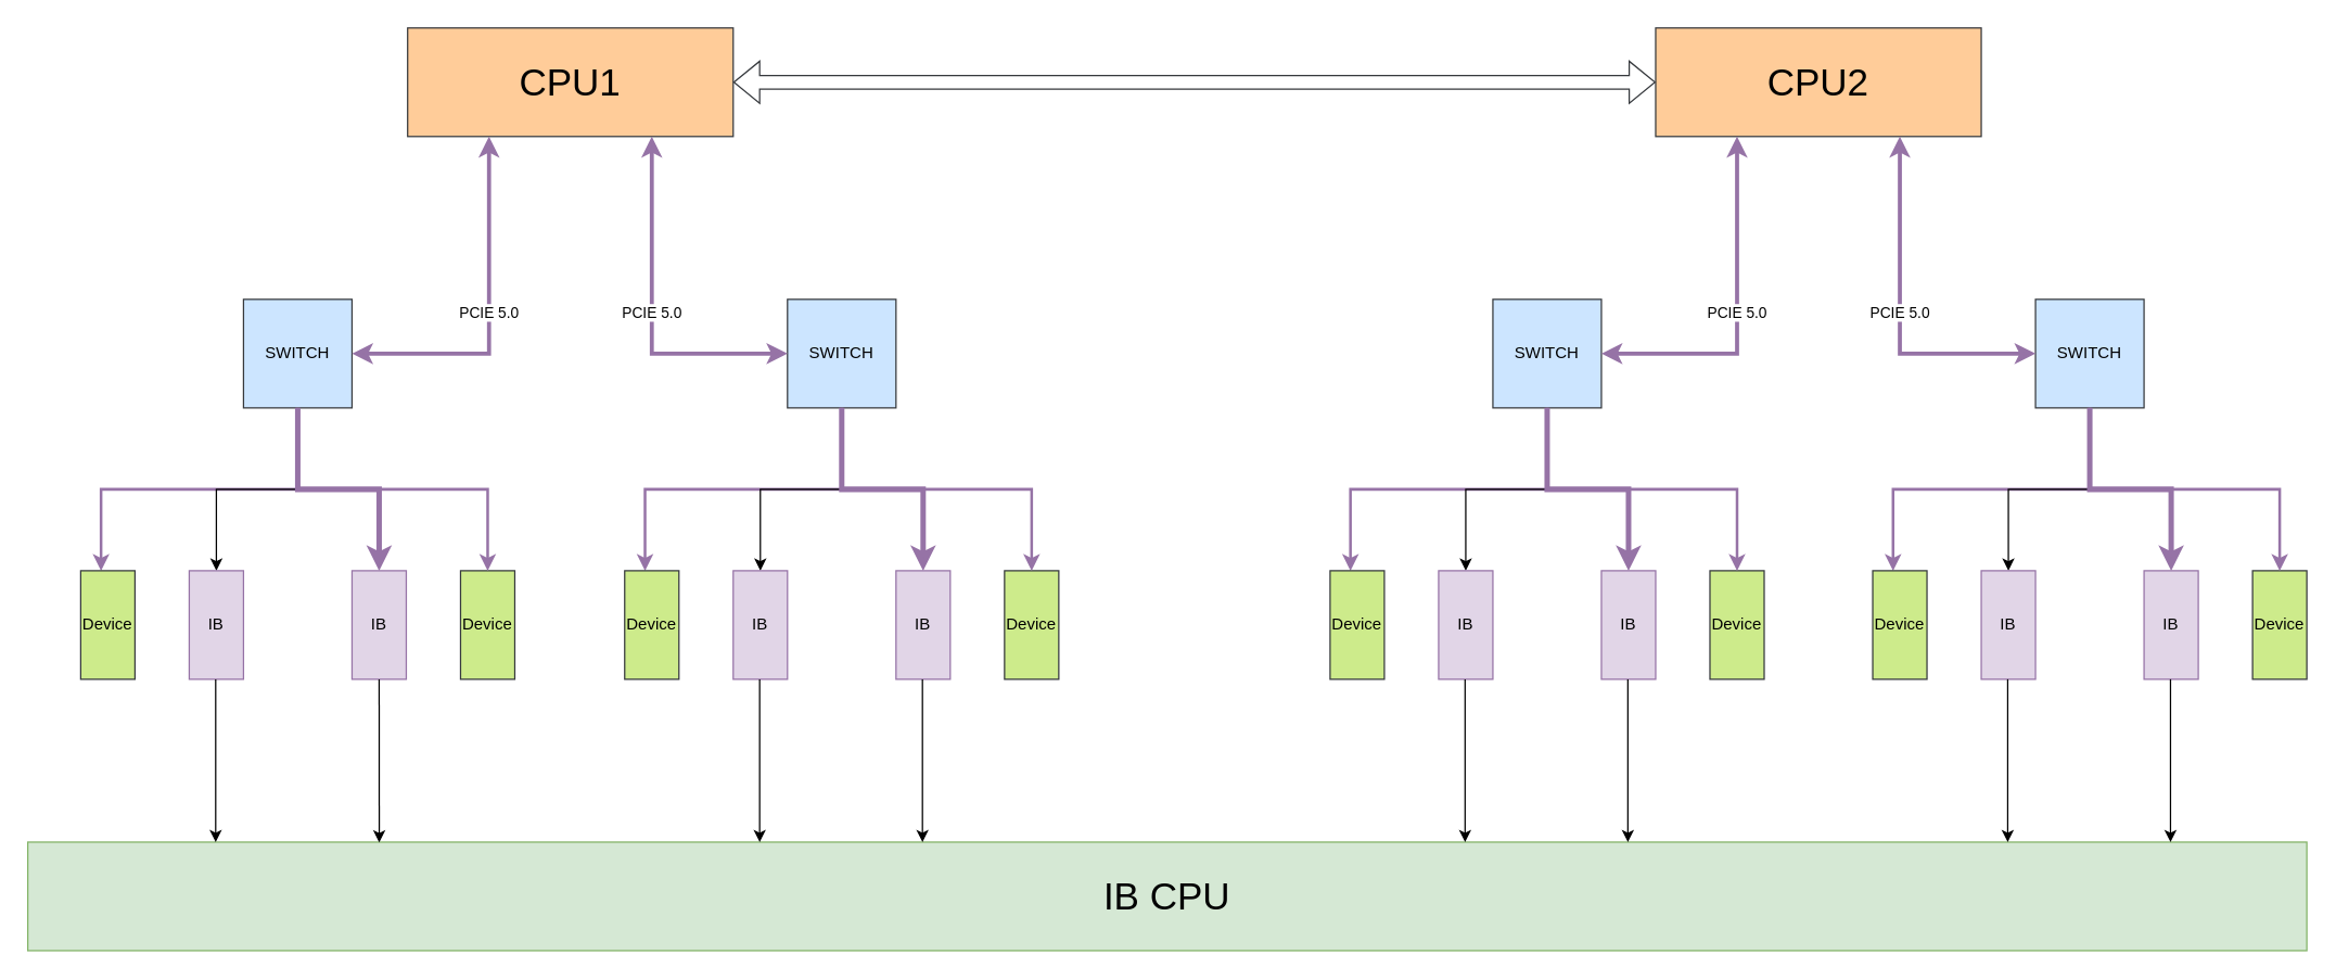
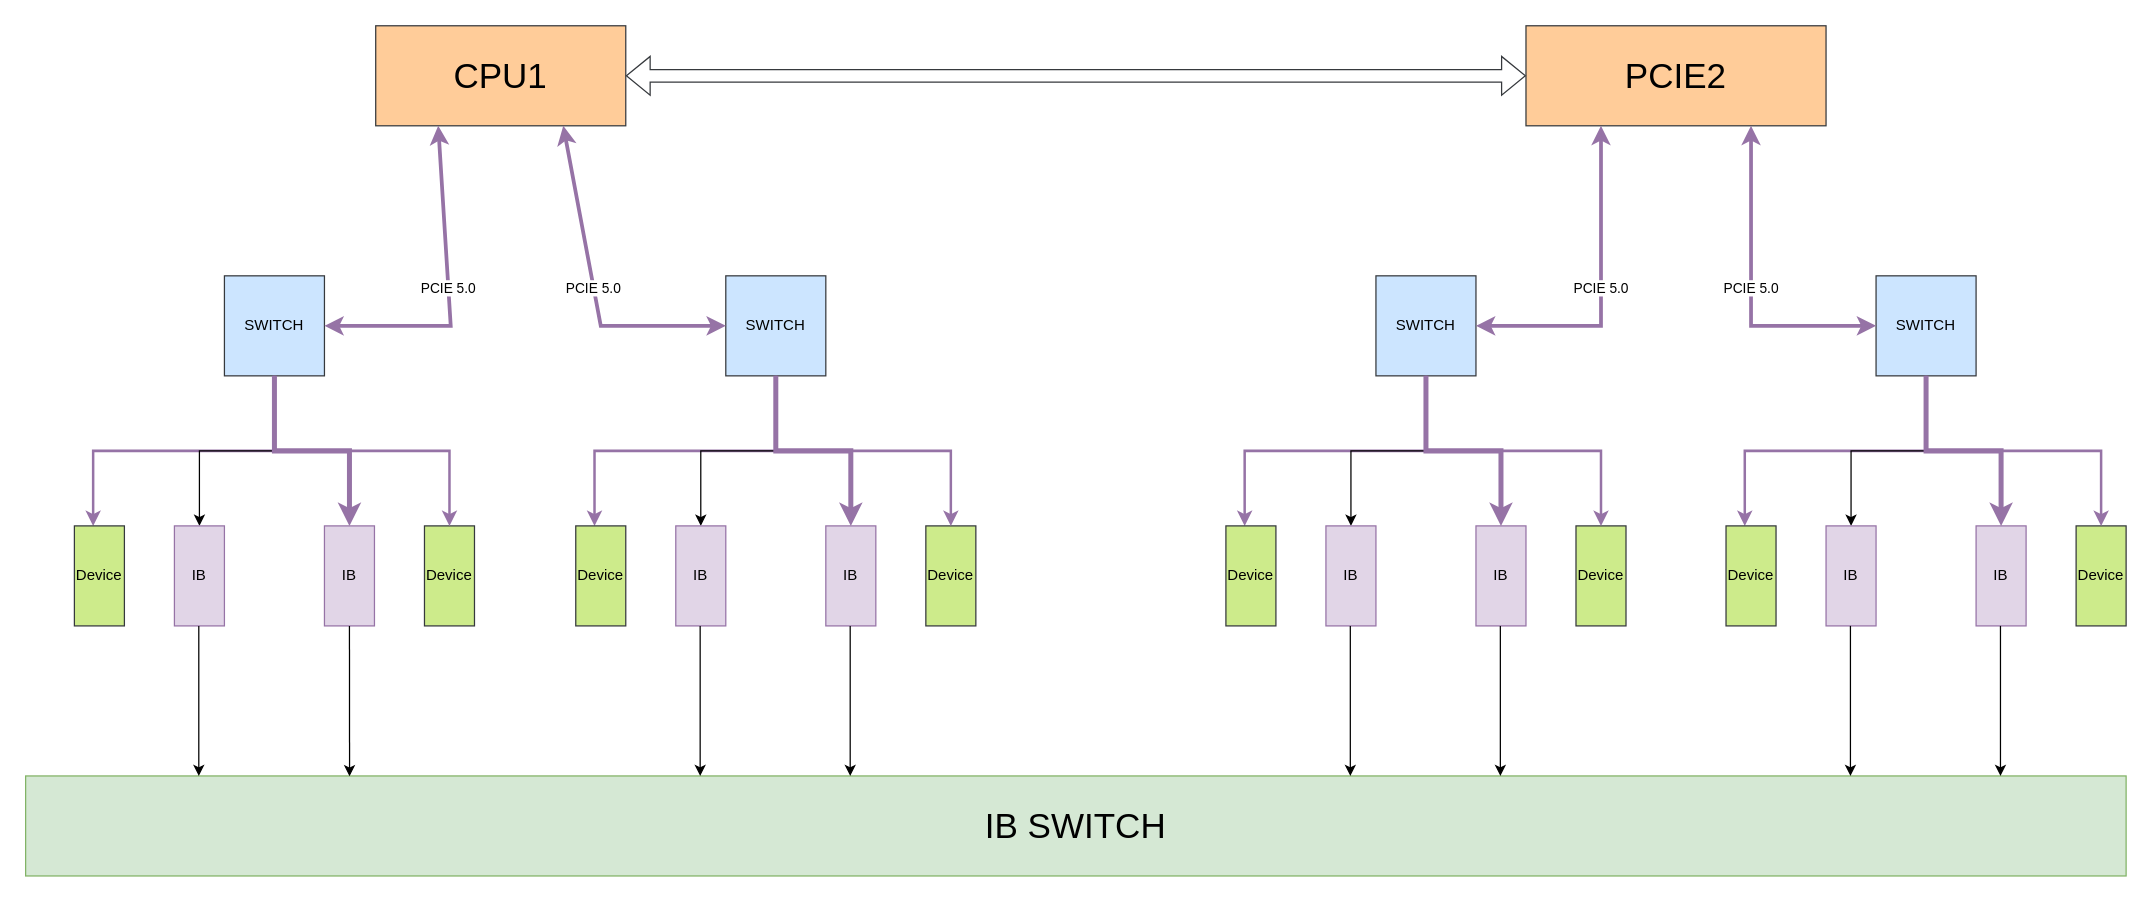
- <mxCell id="2" value="&lt;font style=&quot;font-size: 28px;&quot;&gt;CPU1&lt;/font&gt;" style="rounded=0;whiteSpace=wrap;html=1;fillColor=#ffcc99;strokeColor=#36393d;" parent="1" vertex="1"><mxGeometry x="300" y="20" width="240" height="80" as="geometry" /></mxCell>
+ <mxCell id="2" value="&lt;font style=&quot;font-size: 28px;&quot;&gt;CPU1&lt;/font&gt;" style="rounded=0;whiteSpace=wrap;html=1;fillColor=#ffcc99;strokeColor=#36393d;" parent="1" vertex="1"><mxGeometry x="300" y="20" width="200" height="80" as="geometry" /></mxCell>
- <mxCell id="23" value="&lt;font style=&quot;font-size: 28px;&quot;&gt;CPU2&lt;/font&gt;" style="rounded=0;whiteSpace=wrap;html=1;fillColor=#ffcc99;strokeColor=#36393d;" parent="1" vertex="1"><mxGeometry x="1220" y="20" width="240" height="80" as="geometry" /></mxCell>
+ <mxCell id="23" value="&lt;font style=&quot;font-size: 28px;&quot;&gt;PCIE2&lt;/font&gt;" style="rounded=0;whiteSpace=wrap;html=1;fillColor=#ffcc99;strokeColor=#36393d;" parent="1" vertex="1"><mxGeometry x="1220" y="20" width="240" height="80" as="geometry" /></mxCell>
- <mxCell id="45" value="&lt;font style=&quot;font-size: 28px;&quot;&gt;IB CPU&lt;/font&gt;" style="rounded=0;whiteSpace=wrap;html=1;fillColor=#d5e8d4;strokeColor=#82b366;" parent="1" vertex="1"><mxGeometry y="620" width="1680" height="80" as="geometry" x="20" /></mxCell>
+ <mxCell id="45" value="&lt;font style=&quot;font-size: 28px;&quot;&gt;IB SWITCH&lt;/font&gt;" style="rounded=0;whiteSpace=wrap;html=1;fillColor=#d5e8d4;strokeColor=#82b366;" parent="1" vertex="1"><mxGeometry y="620" width="1680" height="80" as="geometry" x="20" /></mxCell>
